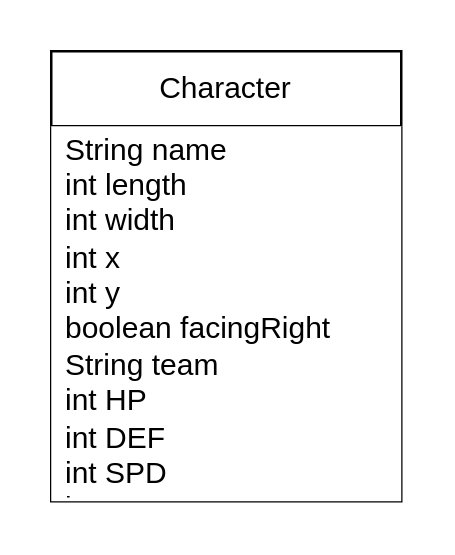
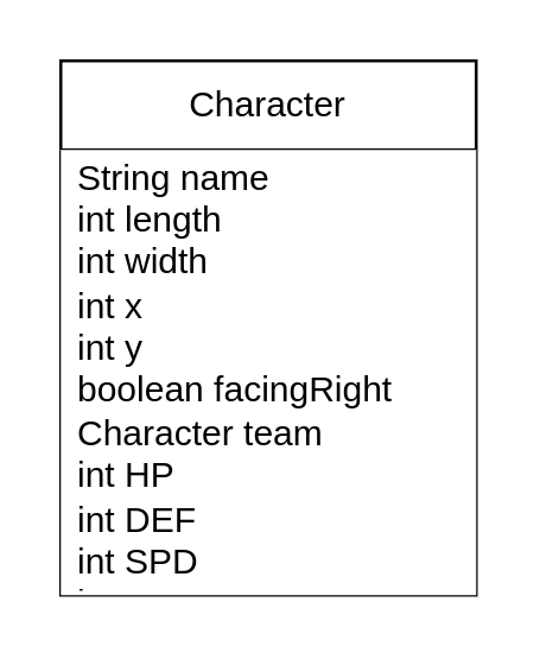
- <mxCell id="3" value="String name&lt;br&gt;int length&lt;br&gt;int width&lt;br&gt;int x&lt;br&gt;int y&lt;br&gt;boolean facingRight&lt;br&gt;String team&lt;br&gt;int HP&lt;br&gt;int DEF&lt;br&gt;int SPD&lt;br&gt;int ASPD" style="text;strokeColor=none;fillColor=default;align=left;verticalAlign=middle;spacingLeft=4;spacingRight=4;overflow=hidden;points=[[0,0.5],[1,0.5]];portConstraint=eastwest;rotatable=0;whiteSpace=wrap;html=1;" vertex="1" parent="2"><mxGeometry y="30" width="140" height="150" as="geometry" /></mxCell>
+ <mxCell id="3" value="String name&lt;br&gt;int length&lt;br&gt;int width&lt;br&gt;int x&lt;br&gt;int y&lt;br&gt;boolean facingRight&lt;br&gt;Character team&lt;br&gt;int HP&lt;br&gt;int DEF&lt;br&gt;int SPD&lt;br&gt;int ASPD" style="text;strokeColor=none;fillColor=default;align=left;verticalAlign=middle;spacingLeft=4;spacingRight=4;overflow=hidden;points=[[0,0.5],[1,0.5]];portConstraint=eastwest;rotatable=0;whiteSpace=wrap;html=1;" vertex="1" parent="2"><mxGeometry y="30" width="140" height="150" as="geometry" /></mxCell>
